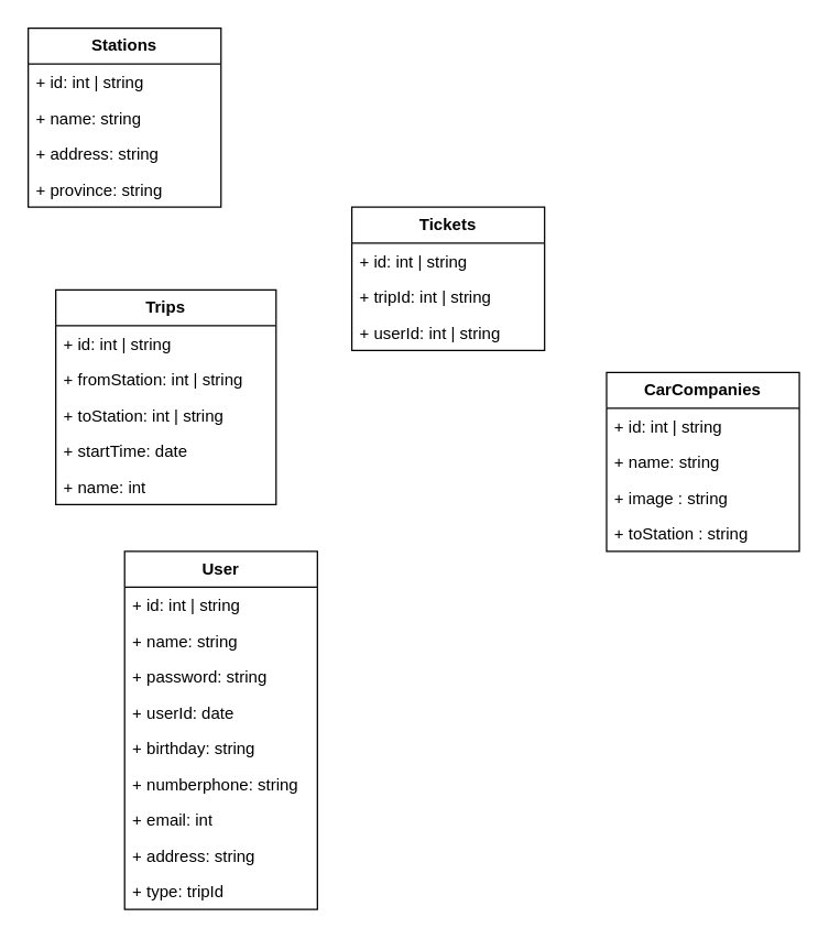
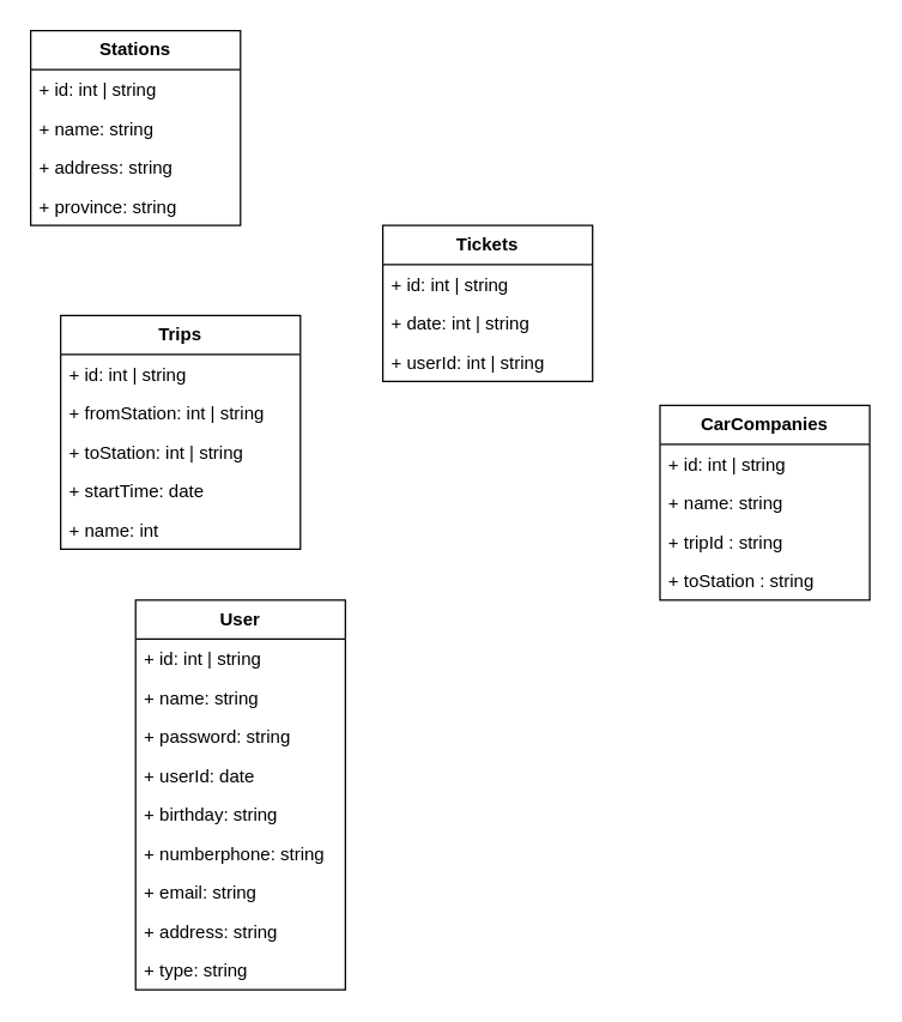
- <mxCell id="30" value="+ tripId: int | string" style="text;strokeColor=none;fillColor=none;align=left;verticalAlign=top;spacingLeft=4;spacingRight=4;overflow=hidden;rotatable=0;points=[[0,0.5],[1,0.5]];portConstraint=eastwest;whiteSpace=wrap;html=1;" vertex="1" parent="28"><mxGeometry y="52" width="140" height="26" as="geometry" /></mxCell>
+ <mxCell id="30" value="+ date: int | string" style="text;strokeColor=none;fillColor=none;align=left;verticalAlign=top;spacingLeft=4;spacingRight=4;overflow=hidden;rotatable=0;points=[[0,0.5],[1,0.5]];portConstraint=eastwest;whiteSpace=wrap;html=1;" vertex="1" parent="28"><mxGeometry y="52" width="140" height="26" as="geometry" /></mxCell>
- <mxCell id="5" value="+ image : string" style="text;strokeColor=none;fillColor=none;align=left;verticalAlign=top;spacingLeft=4;spacingRight=4;overflow=hidden;rotatable=0;points=[[0,0.5],[1,0.5]];portConstraint=eastwest;whiteSpace=wrap;html=1;" vertex="1" parent="2"><mxGeometry y="78" width="140" height="26" as="geometry" /></mxCell>
+ <mxCell id="5" value="+ tripId : string" style="text;strokeColor=none;fillColor=none;align=left;verticalAlign=top;spacingLeft=4;spacingRight=4;overflow=hidden;rotatable=0;points=[[0,0.5],[1,0.5]];portConstraint=eastwest;whiteSpace=wrap;html=1;" vertex="1" parent="2"><mxGeometry y="78" width="140" height="26" as="geometry" /></mxCell>
- <mxCell id="25" value="+ email: int" style="text;strokeColor=none;fillColor=none;align=left;verticalAlign=top;spacingLeft=4;spacingRight=4;overflow=hidden;rotatable=0;points=[[0,0.5],[1,0.5]];portConstraint=eastwest;whiteSpace=wrap;html=1;" vertex="1" parent="18"><mxGeometry y="182" width="140" height="26" as="geometry" /></mxCell>
+ <mxCell id="25" value="+ email: string" style="text;strokeColor=none;fillColor=none;align=left;verticalAlign=top;spacingLeft=4;spacingRight=4;overflow=hidden;rotatable=0;points=[[0,0.5],[1,0.5]];portConstraint=eastwest;whiteSpace=wrap;html=1;" vertex="1" parent="18"><mxGeometry y="182" width="140" height="26" as="geometry" /></mxCell>
- <mxCell id="27" value="+ type: tripId" style="text;strokeColor=none;fillColor=none;align=left;verticalAlign=top;spacingLeft=4;spacingRight=4;overflow=hidden;rotatable=0;points=[[0,0.5],[1,0.5]];portConstraint=eastwest;whiteSpace=wrap;html=1;" vertex="1" parent="18"><mxGeometry y="234" width="140" height="26" as="geometry" /></mxCell>
+ <mxCell id="27" value="+ type: string" style="text;strokeColor=none;fillColor=none;align=left;verticalAlign=top;spacingLeft=4;spacingRight=4;overflow=hidden;rotatable=0;points=[[0,0.5],[1,0.5]];portConstraint=eastwest;whiteSpace=wrap;html=1;" vertex="1" parent="18"><mxGeometry y="234" width="140" height="26" as="geometry" /></mxCell>
